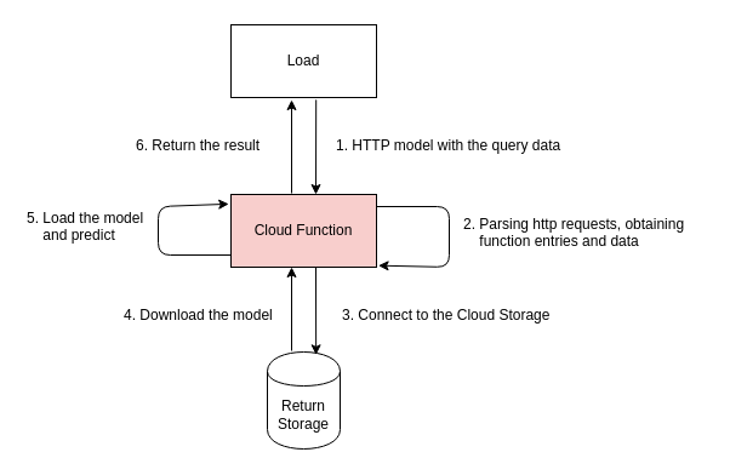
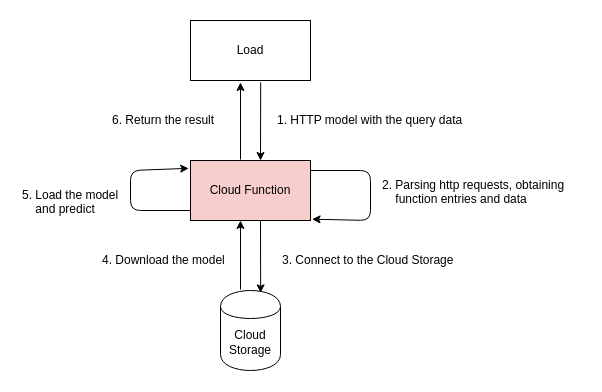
- <mxCell id="13" value="5. Load the model&lt;br&gt;&amp;nbsp; &amp;nbsp; and predict" style="text;html=1;resizable=0;points=[];autosize=1;align=left;verticalAlign=top;spacingTop=-4;" vertex="1" parent="1"><mxGeometry x="20" y="170" width="110" height="30" as="geometry" /></mxCell>
+ <mxCell id="13" value="5. Load the model&lt;br&gt;&amp;nbsp; &amp;nbsp; and predict" style="text;html=1;resizable=0;points=[];autosize=1;align=left;verticalAlign=top;spacingTop=-4;" vertex="1" parent="1"><mxGeometry x="20" y="185" width="110" height="30" as="geometry" /></mxCell>
- <mxCell id="7" value="Return&lt;br&gt;Storage" style="shape=cylinder;whiteSpace=wrap;html=1;boundedLbl=1;backgroundOutline=1;" vertex="1" parent="1"><mxGeometry x="220" y="290" width="60" height="80" as="geometry" /></mxCell>
+ <mxCell id="7" value="Cloud&lt;br&gt;Storage" style="shape=cylinder;whiteSpace=wrap;html=1;boundedLbl=1;backgroundOutline=1;" vertex="1" parent="1"><mxGeometry x="220" y="290" width="60" height="80" as="geometry" /></mxCell>
